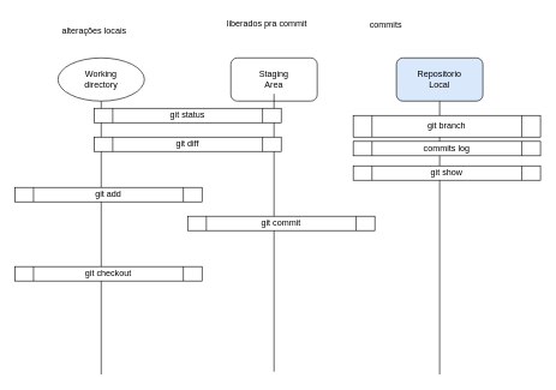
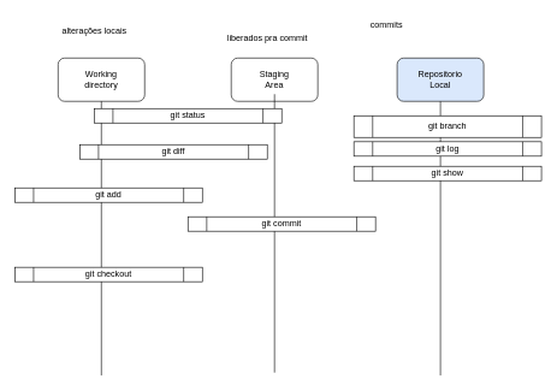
- <mxCell id="9" value="liberados pra commit" style="text;html=1;align=center;verticalAlign=middle;resizable=0;points=[];autosize=1;strokeColor=none;fillColor=none;" vertex="1" parent="1"><mxGeometry x="305" y="18" width="130" height="30" as="geometry" /></mxCell>
+ <mxCell id="9" value="liberados pra commit" style="text;html=1;align=center;verticalAlign=middle;resizable=0;points=[];autosize=1;strokeColor=none;fillColor=none;" vertex="1" parent="1"><mxGeometry x="305" y="38" width="130" height="30" as="geometry" /></mxCell>
- <mxCell id="4" value="Working&lt;br&gt;directory" style="ellipse;whiteSpace=wrap;html=1;" vertex="1" parent="1"><mxGeometry x="80" y="80" width="120" height="60" as="geometry" /></mxCell>
+ <mxCell id="4" value="Working&lt;br&gt;directory" style="rounded=1;whiteSpace=wrap;html=1;" vertex="1" parent="1"><mxGeometry x="80" y="80" width="120" height="60" as="geometry" /></mxCell>
- <mxCell id="14" value="git diff" style="shape=process;whiteSpace=wrap;html=1;backgroundOutline=1;" vertex="1" parent="1"><mxGeometry x="130" y="190" width="260" height="20" as="geometry" /></mxCell>
+ <mxCell id="14" value="git diff" style="shape=process;whiteSpace=wrap;html=1;backgroundOutline=1;" vertex="1" parent="1"><mxGeometry x="110" y="200" width="260" height="20" as="geometry" /></mxCell>
- <mxCell id="12" value="commits log" style="shape=process;whiteSpace=wrap;html=1;backgroundOutline=1;" vertex="1" parent="1"><mxGeometry x="490" y="196" width="260" height="20" as="geometry" /></mxCell>
+ <mxCell id="12" value="git log" style="shape=process;whiteSpace=wrap;html=1;backgroundOutline=1;" vertex="1" parent="1"><mxGeometry x="490" y="196" width="260" height="20" as="geometry" /></mxCell>
